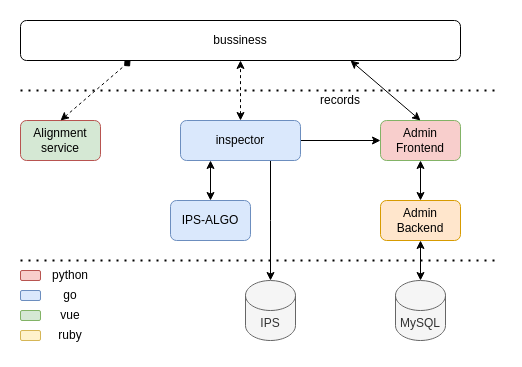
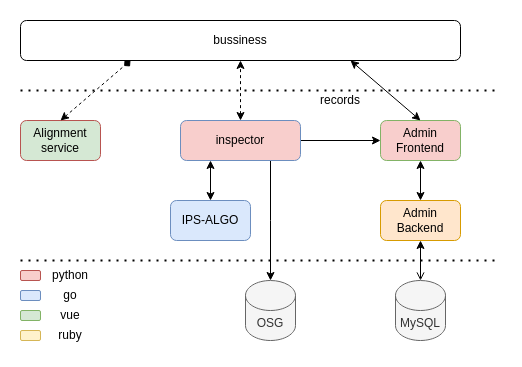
- <mxCell id="4" value="inspector" style="rounded=1;whiteSpace=wrap;html=1;fillColor=#dae8fc;strokeColor=#6c8ebf;" vertex="1" parent="1"><mxGeometry x="180" y="120" width="120" height="40" as="geometry" /></mxCell>
+ <mxCell id="4" value="inspector" style="rounded=1;whiteSpace=wrap;html=1;fillColor=#f8cecc;strokeColor=#6c8ebf;" vertex="1" parent="1"><mxGeometry x="180" y="120" width="120" height="40" as="geometry" /></mxCell>
- <mxCell id="9" style="edgeStyle=orthogonalEdgeStyle;rounded=0;orthogonalLoop=1;jettySize=auto;html=1;entryX=0.5;entryY=0;entryDx=0;entryDy=0;entryPerimeter=0;startArrow=classic;startFill=1;" edge="1" parent="1" source="10" target="11"><mxGeometry relative="1" as="geometry" /></mxCell>
+ <mxCell id="9" style="edgeStyle=orthogonalEdgeStyle;rounded=0;orthogonalLoop=1;jettySize=auto;html=1;entryX=0.5;entryY=0;entryDx=0;entryDy=0;entryPerimeter=0;startArrow=classic;startFill=1;endArrow=open;" edge="1" parent="1" source="10" target="11"><mxGeometry relative="1" as="geometry" /></mxCell>
- <mxCell id="17" value="IPS" style="shape=cylinder3;whiteSpace=wrap;html=1;boundedLbl=1;backgroundOutline=1;size=15;fillColor=#f5f5f5;strokeColor=#666666;fontColor=#333333;" vertex="1" parent="1"><mxGeometry x="245" y="280" width="50" height="60" as="geometry" /></mxCell>
+ <mxCell id="17" value="OSG" style="shape=cylinder3;whiteSpace=wrap;html=1;boundedLbl=1;backgroundOutline=1;size=15;fillColor=#f5f5f5;strokeColor=#666666;fontColor=#333333;" vertex="1" parent="1"><mxGeometry x="245" y="280" width="50" height="60" as="geometry" /></mxCell>
